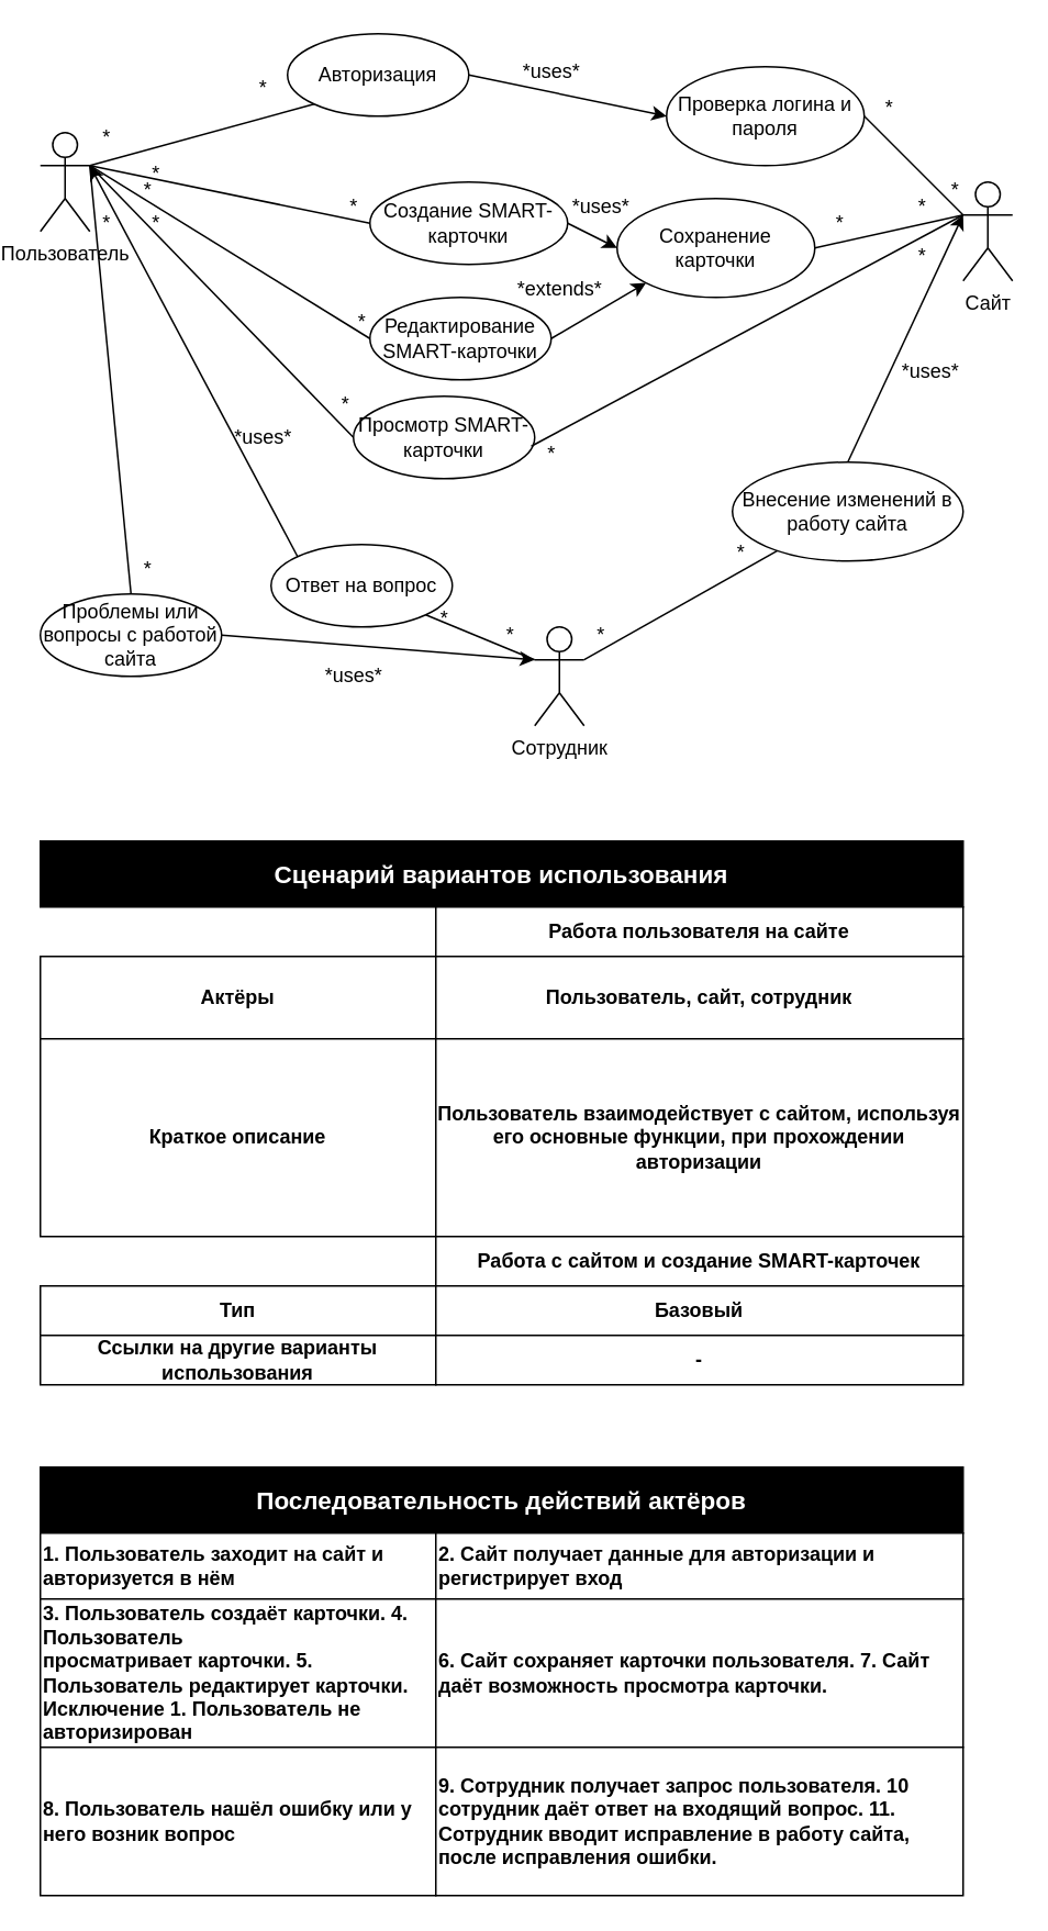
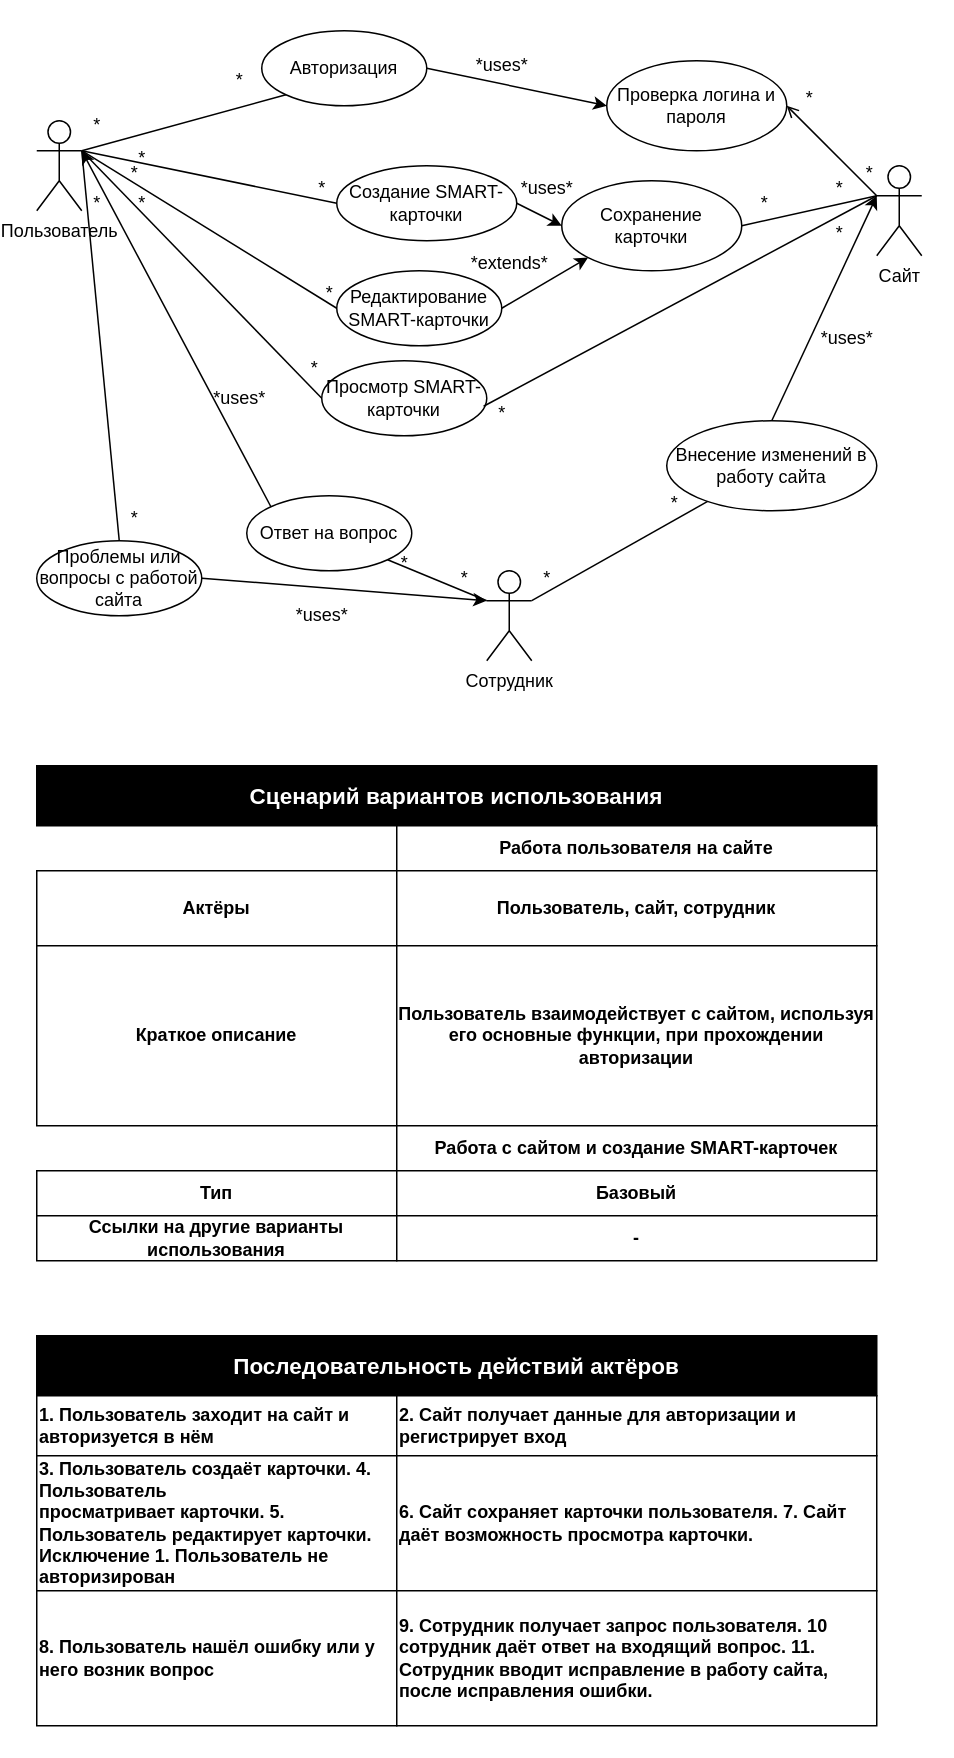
- <mxCell id="14" style="edgeStyle=none;rounded=0;orthogonalLoop=1;jettySize=auto;html=1;exitX=0;exitY=0.333;exitDx=0;exitDy=0;exitPerimeter=0;entryX=1;entryY=0.5;entryDx=0;entryDy=0;endArrow=none;endFill=0;" edge="1" parent="1" source="16" target="17"><mxGeometry relative="1" as="geometry" /></mxCell>
+ <mxCell id="14" style="edgeStyle=none;rounded=0;orthogonalLoop=1;jettySize=auto;html=1;exitX=0;exitY=0.333;exitDx=0;exitDy=0;exitPerimeter=0;entryX=1;entryY=0.5;entryDx=0;entryDy=0;endArrow=open;endFill=0;" edge="1" parent="1" source="16" target="17"><mxGeometry relative="1" as="geometry" /></mxCell>
